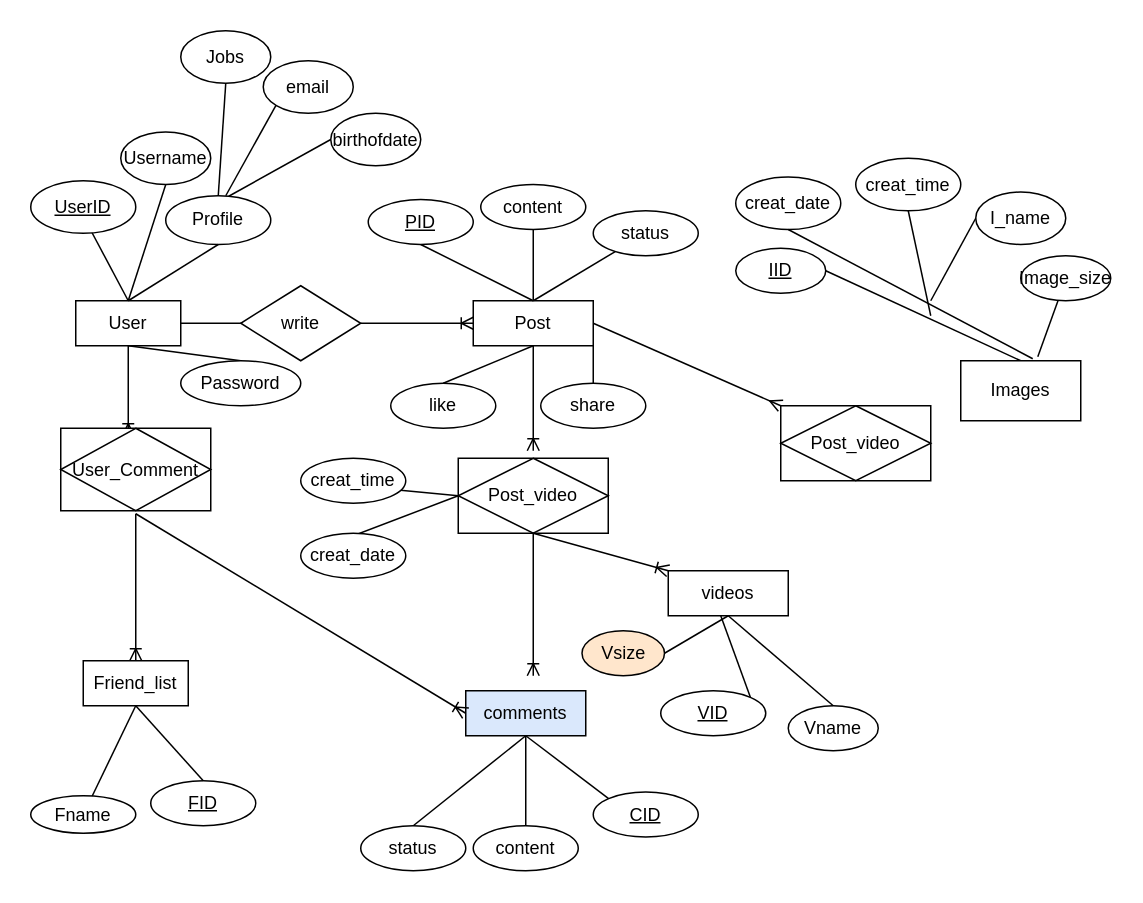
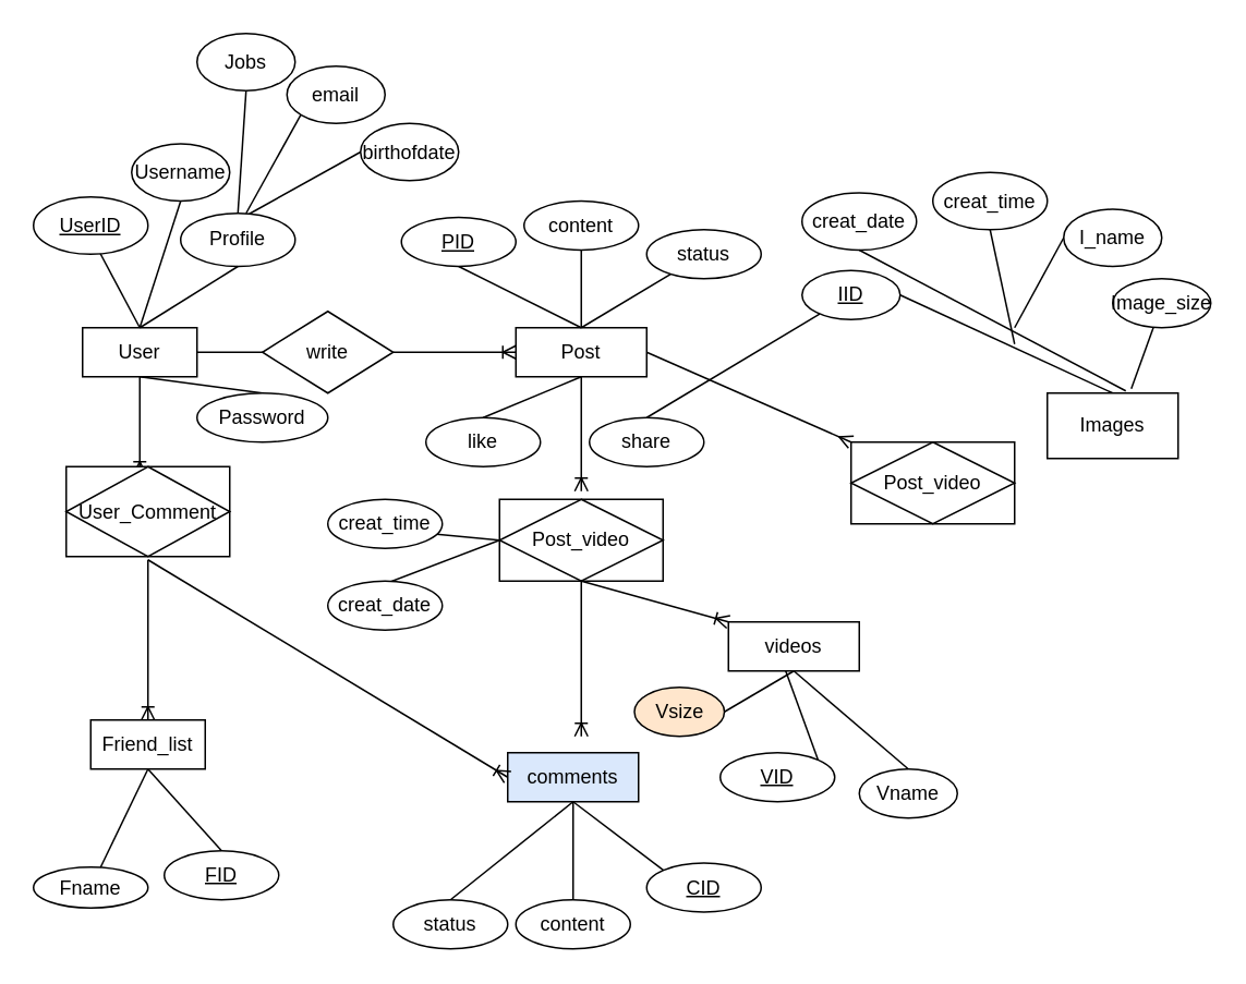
- <mxCell id="53" value="" style="endArrow=none;html=1;entryX=1;entryY=1;entryDx=0;entryDy=0;exitX=0.5;exitY=0;exitDx=0;exitDy=0;" parent="1" source="52" target="9" edge="1"><mxGeometry width="50" height="50" relative="1" as="geometry"><mxPoint x="360" y="250" as="sourcePoint" /><mxPoint x="420" y="220" as="targetPoint" /></mxGeometry></mxCell>
+ <mxCell id="53" value="" style="endArrow=none;html=1;exitX=0.5;exitY=0;exitDx=0;exitDy=0;" parent="1" source="52" target="16" edge="1"><mxGeometry width="50" height="50" relative="1" as="geometry"><mxPoint x="360" y="250" as="sourcePoint" /><mxPoint x="420" y="220" as="targetPoint" /></mxGeometry></mxCell>
